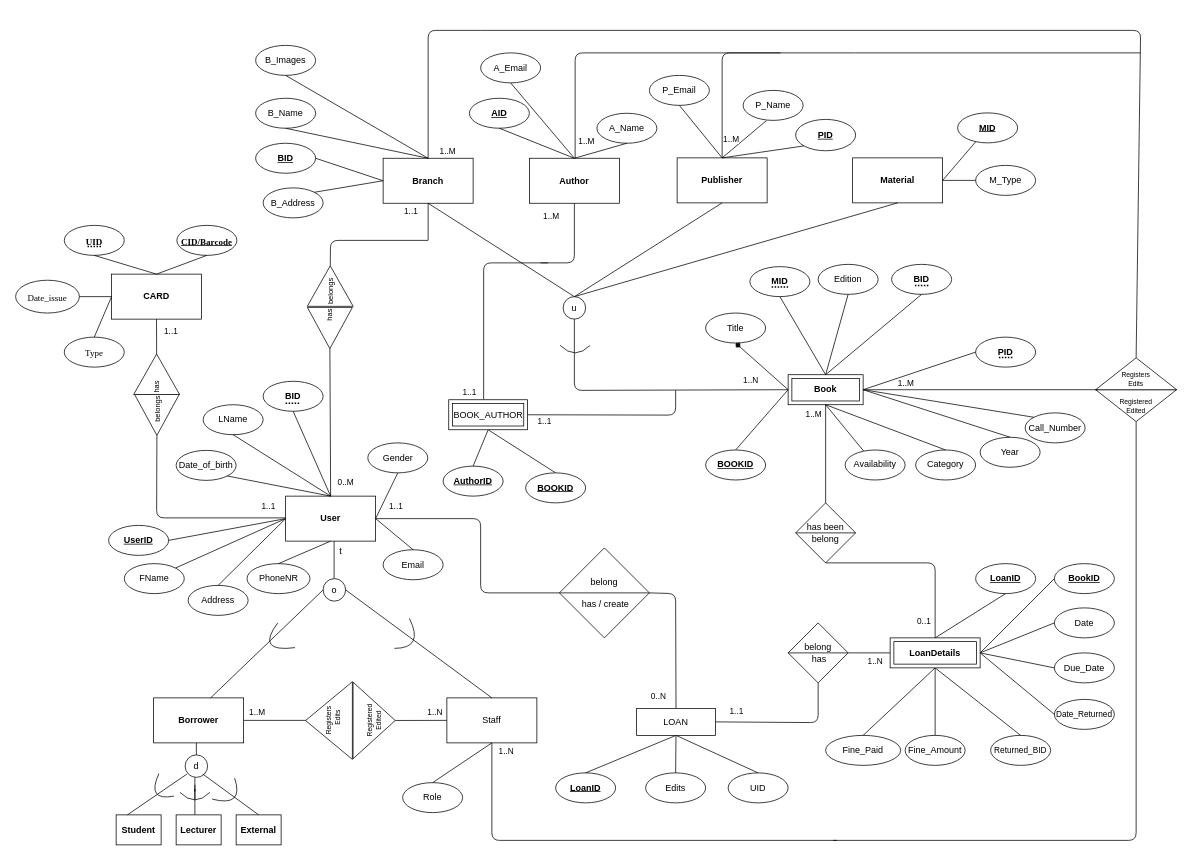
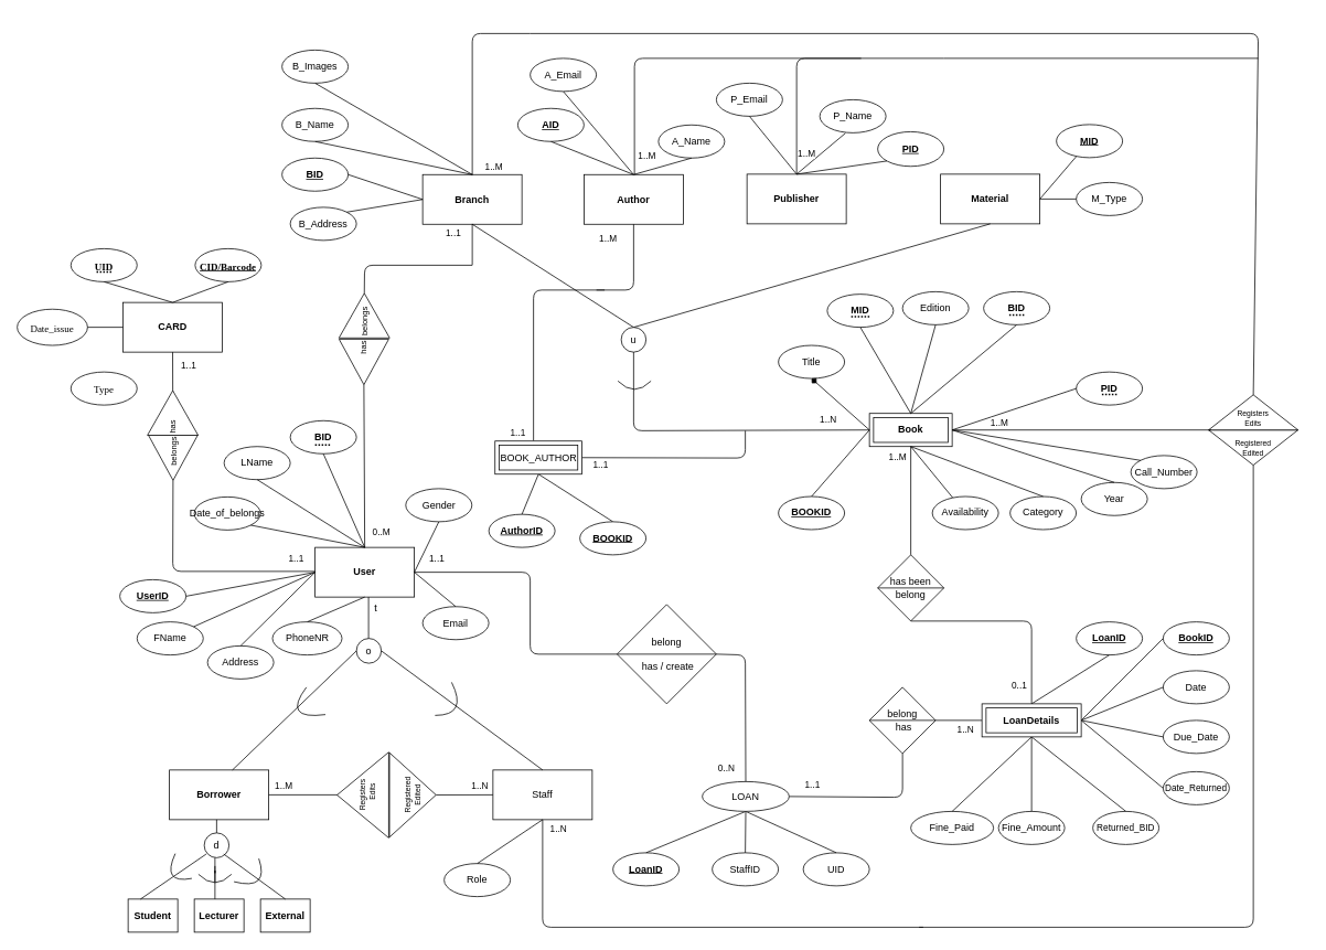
- <mxCell id="22" value="" style="endArrow=none;html=1;exitX=0.5;exitY=0;exitDx=0;exitDy=0;entryX=0.5;entryY=1;entryDx=0;entryDy=0;" parent="1" source="94" target="4" edge="1"><mxGeometry width="50" height="50" relative="1" as="geometry"><mxPoint x="820" y="470" as="sourcePoint" /><mxPoint x="930" y="310" as="targetPoint" /></mxGeometry></mxCell>
- <mxCell id="147" value="" style="endArrow=none;html=1;strokeColor=#000000;entryX=0.5;entryY=0;entryDx=0;entryDy=0;exitX=0;exitY=0.5;exitDx=0;exitDy=0;" parent="1" source="136" target="140" edge="1"><mxGeometry width="50" height="50" relative="1" as="geometry"><mxPoint x="144.87" y="400" as="sourcePoint" /><mxPoint x="84.87" y="407" as="targetPoint" /></mxGeometry></mxCell>
- <mxCell id="119" value="Date_of_birth" style="ellipse;whiteSpace=wrap;html=1;" parent="1" vertex="1"><mxGeometry x="234" y="600" width="80" height="40" as="geometry" /></mxCell>
+ <mxCell id="119" value="Date_of_belongs" style="ellipse;whiteSpace=wrap;html=1;" parent="1" vertex="1"><mxGeometry x="234" y="600" width="80" height="40" as="geometry" /></mxCell>
- <mxCell id="206" value="&lt;span style=&quot;font-weight: normal&quot;&gt;LOAN&lt;/span&gt;" style="rounded=0;whiteSpace=wrap;html=1;fontStyle=1" parent="1" vertex="1"><mxGeometry x="848" y="944" width="105" height="36" as="geometry" /></mxCell>
+ <mxCell id="206" value="&lt;span style=&quot;font-weight: normal&quot;&gt;LOAN&lt;/span&gt;" style="ellipse;whiteSpace=wrap;html=1;fontStyle=1;" parent="1" vertex="1"><mxGeometry x="848" y="944" width="105" height="36" as="geometry" /></mxCell>
- <mxCell id="125" value="Edits" style="ellipse;whiteSpace=wrap;html=1;fontStyle=0" parent="1" vertex="1"><mxGeometry x="860" y="1030" width="80" height="40" as="geometry" /></mxCell>
+ <mxCell id="125" value="StaffID" style="ellipse;whiteSpace=wrap;html=1;fontStyle=0" parent="1" vertex="1"><mxGeometry x="860" y="1030" width="80" height="40" as="geometry" /></mxCell>
